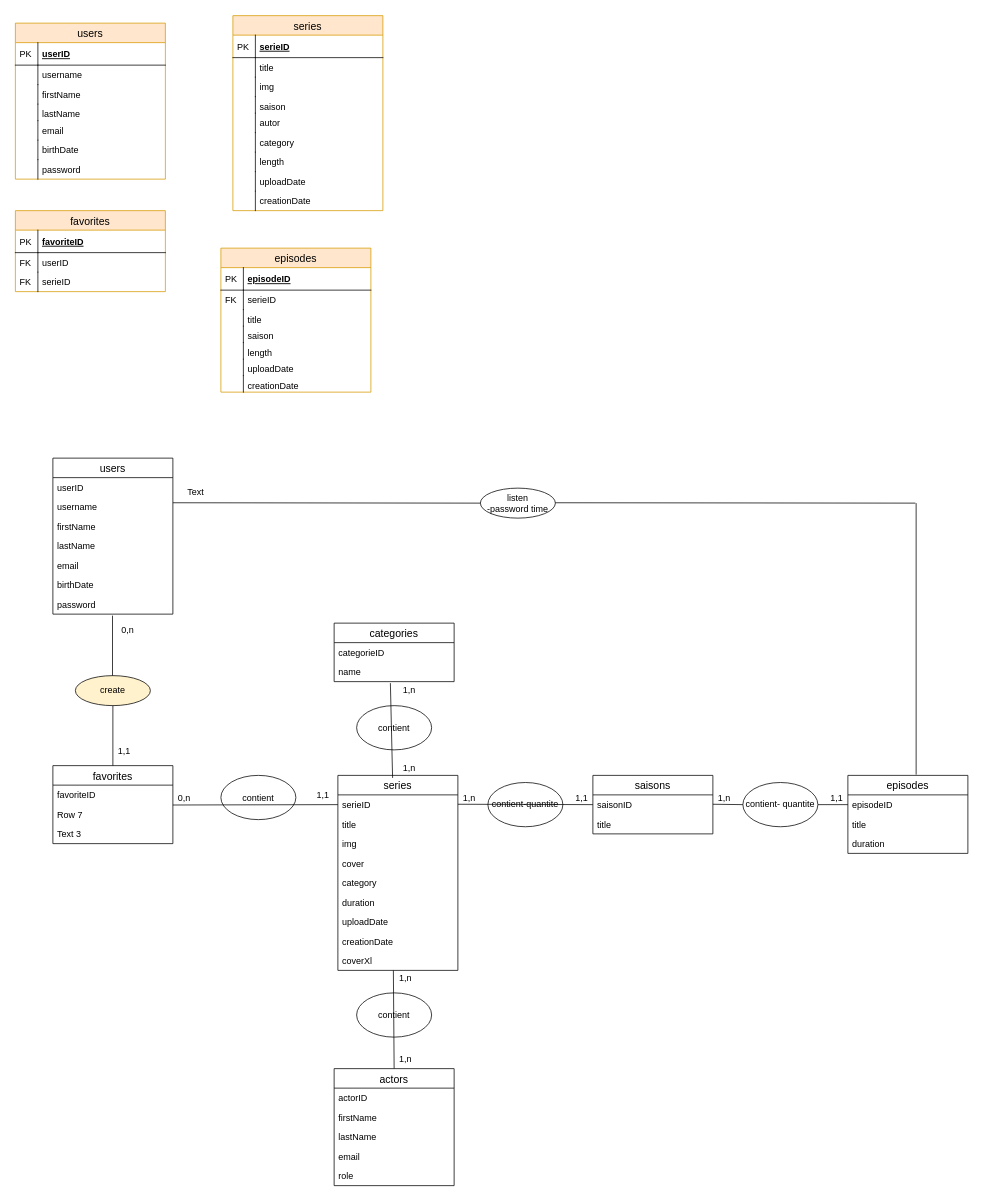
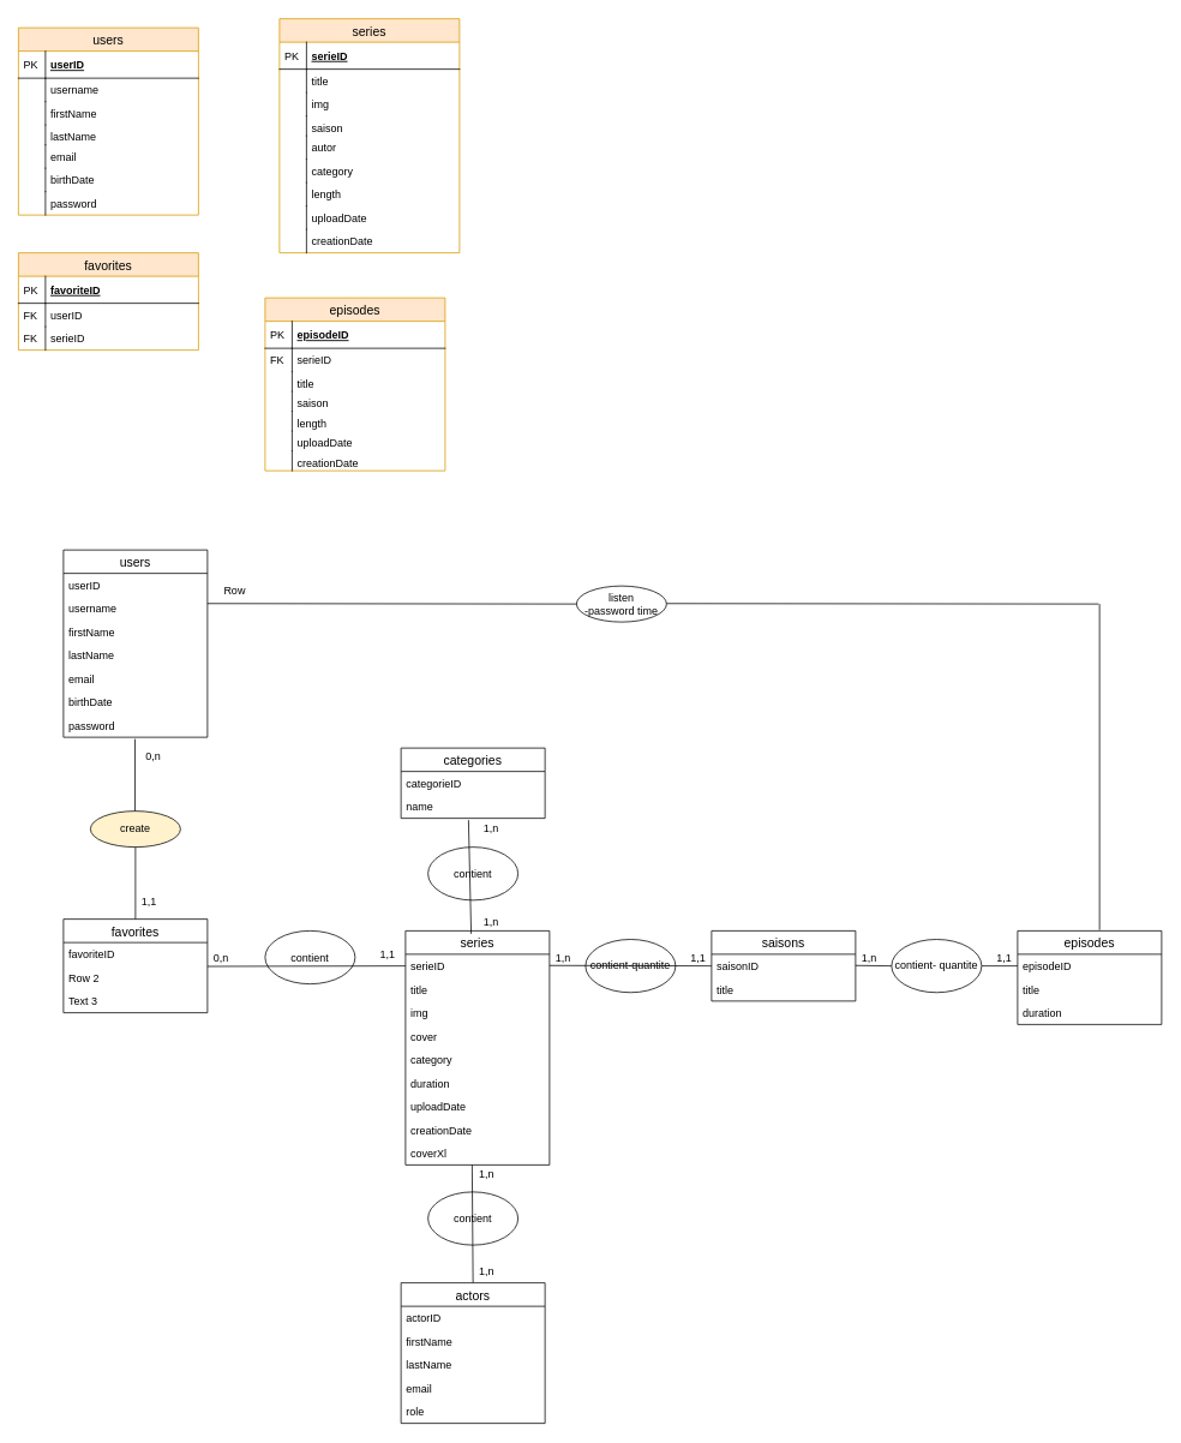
- <mxCell id="126" value="Text" style="text;html=1;align=center;verticalAlign=middle;resizable=0;points=[];autosize=1;" parent="1" vertex="1"><mxGeometry x="240" y="645" width="40" height="20" as="geometry" /></mxCell>
+ <mxCell id="126" value="Row" style="text;html=1;align=center;verticalAlign=middle;resizable=0;points=[];autosize=1;" parent="1" vertex="1"><mxGeometry x="240" y="645" width="40" height="20" as="geometry" /></mxCell>
- <mxCell id="41" value="Row 7" style="text;strokeColor=none;fillColor=none;spacingLeft=4;spacingRight=4;overflow=hidden;rotatable=0;points=[[0,0.5],[1,0.5]];portConstraint=eastwest;fontSize=12;" parent="39" vertex="1"><mxGeometry y="52" width="160" height="26" as="geometry" /></mxCell>
+ <mxCell id="41" value="Row 2" style="text;strokeColor=none;fillColor=none;spacingLeft=4;spacingRight=4;overflow=hidden;rotatable=0;points=[[0,0.5],[1,0.5]];portConstraint=eastwest;fontSize=12;" parent="39" vertex="1"><mxGeometry y="52" width="160" height="26" as="geometry" /></mxCell>
